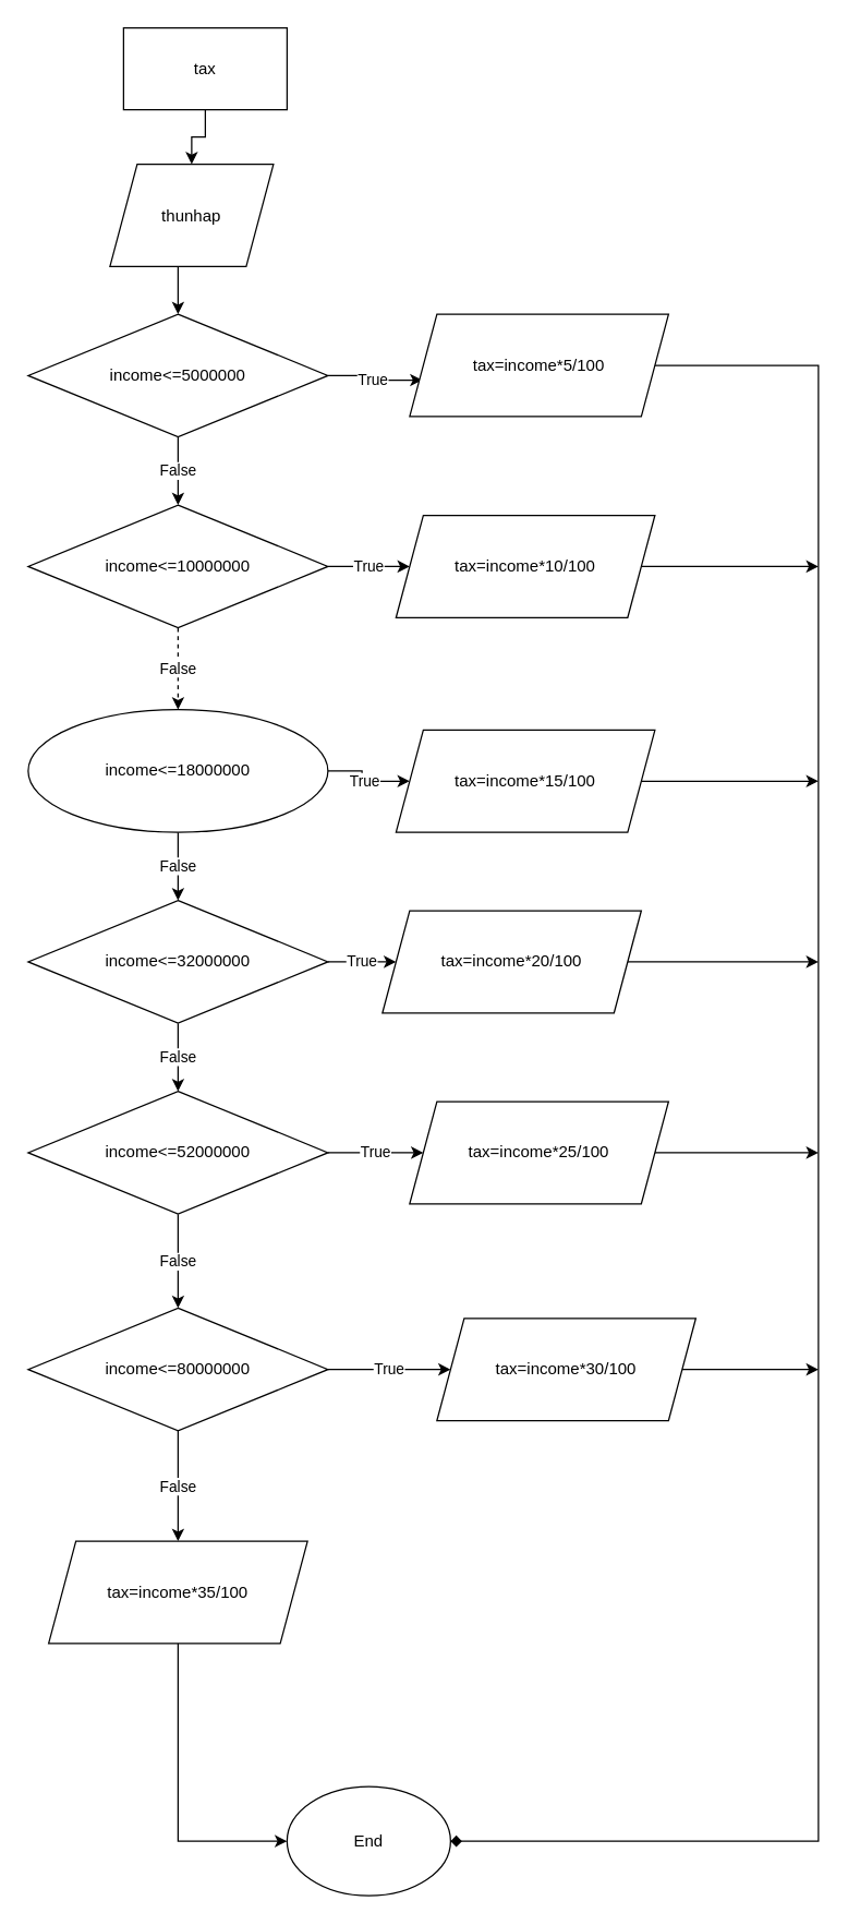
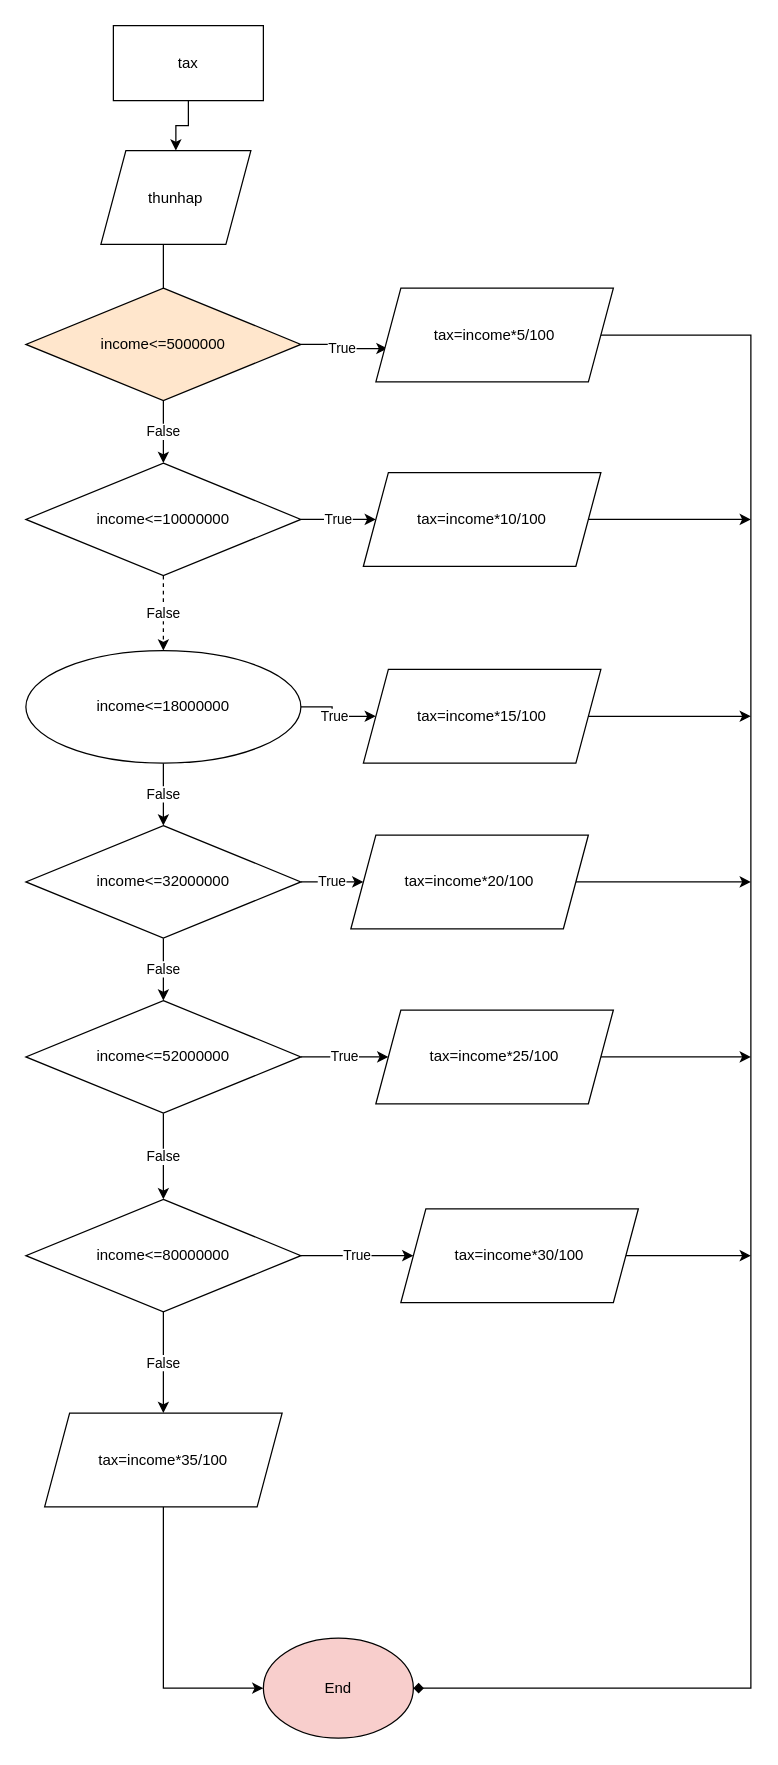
- <mxCell id="2" style="edgeStyle=orthogonalEdgeStyle;rounded=0;orthogonalLoop=1;jettySize=auto;html=1;exitX=0.5;exitY=1;exitDx=0;exitDy=0;entryX=0.5;entryY=0;entryDx=0;entryDy=0;" parent="1" source="3" target="8" edge="1"><mxGeometry relative="1" as="geometry" /></mxCell>
+ <mxCell id="2" style="edgeStyle=orthogonalEdgeStyle;rounded=0;orthogonalLoop=1;jettySize=auto;html=1;exitX=0.5;exitY=1;exitDx=0;exitDy=0;entryX=0.5;entryY=0;entryDx=0;entryDy=0;endArrow=none;" parent="1" source="3" target="8" edge="1"><mxGeometry relative="1" as="geometry" /></mxCell>
- <mxCell id="8" value="income&amp;lt;=5000000" style="rhombus;whiteSpace=wrap;html=1;" parent="1" vertex="1"><mxGeometry x="20" y="230" width="220" height="90" as="geometry" /></mxCell>
+ <mxCell id="8" value="income&amp;lt;=5000000" style="rhombus;whiteSpace=wrap;html=1;fillColor=#ffe6cc;" parent="1" vertex="1"><mxGeometry x="20" y="230" width="220" height="90" as="geometry" /></mxCell>
- <mxCell id="38" value="End" style="ellipse;whiteSpace=wrap;html=1;" parent="1" vertex="1"><mxGeometry x="210" y="1310" width="120" height="80" as="geometry" /></mxCell>
+ <mxCell id="38" value="End" style="ellipse;whiteSpace=wrap;html=1;fillColor=#f8cecc;" parent="1" vertex="1"><mxGeometry x="210" y="1310" width="120" height="80" as="geometry" /></mxCell>
